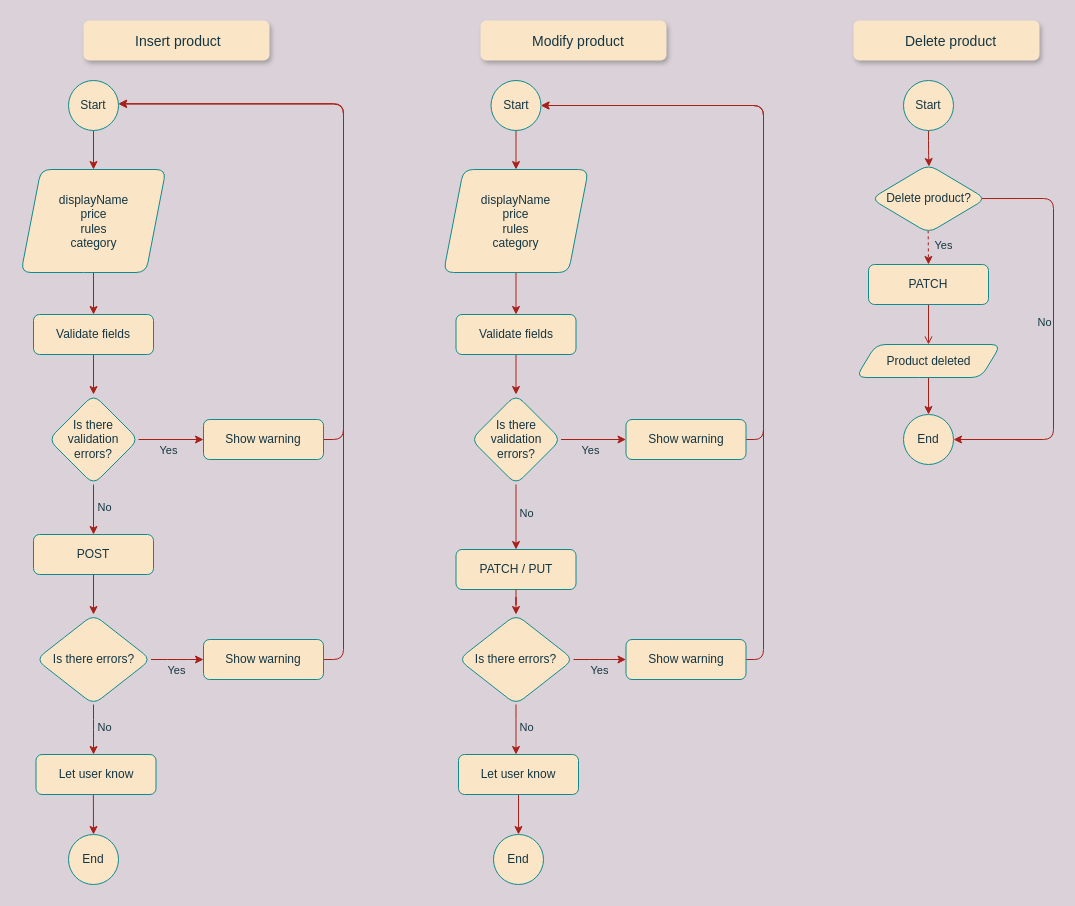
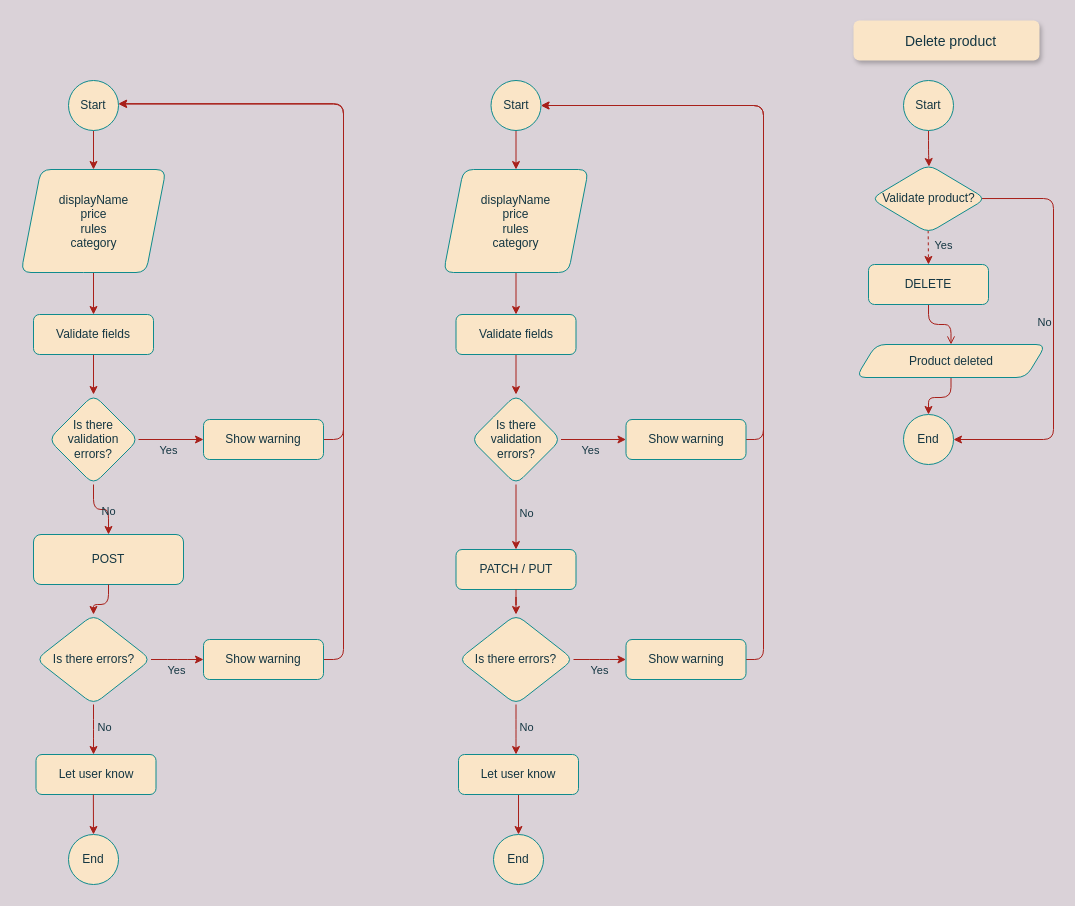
- <mxCell id="3" value="Insert product" style="fillColor=#FAE5C7;strokeColor=none;shadow=1;fontSize=14;align=left;spacingLeft=50;fontColor=#143642;rounded=1;sketch=0;" vertex="1" parent="1"><mxGeometry x="83" y="20" width="186" height="40" as="geometry" /></mxCell>
- <mxCell id="25" value="Modify product" style="fillColor=#FAE5C7;strokeColor=none;shadow=1;fontSize=14;align=left;spacingLeft=50;fontColor=#143642;rounded=1;sketch=0;" vertex="1" parent="1"><mxGeometry x="480" y="20" width="186" height="40" as="geometry" /></mxCell>
- <mxCell id="61" value="Delete product?" style="rhombus;whiteSpace=wrap;html=1;fillColor=#FAE5C7;strokeColor=#0F8B8D;fontColor=#143642;rounded=1;sketch=0;" vertex="1" parent="1"><mxGeometry x="870.5" y="164" width="115" height="68.5" as="geometry" /></mxCell>
+ <mxCell id="61" value="Validate product?" style="rhombus;whiteSpace=wrap;html=1;fillColor=#FAE5C7;strokeColor=#0F8B8D;fontColor=#143642;rounded=1;sketch=0;" vertex="1" parent="1"><mxGeometry x="870.5" y="164" width="115" height="68.5" as="geometry" /></mxCell>
- <mxCell id="65" value="PATCH" style="whiteSpace=wrap;html=1;fillColor=#FAE5C7;strokeColor=#0F8B8D;fontColor=#143642;rounded=1;sketch=0;" vertex="1" parent="1"><mxGeometry x="868" y="264" width="120" height="40" as="geometry" /></mxCell>
+ <mxCell id="65" value="DELETE" style="whiteSpace=wrap;html=1;fillColor=#FAE5C7;strokeColor=#0F8B8D;fontColor=#143642;rounded=1;sketch=0;" vertex="1" parent="1"><mxGeometry x="868" y="264" width="120" height="40" as="geometry" /></mxCell>
- <mxCell id="63" value="Product deleted" style="shape=parallelogram;perimeter=parallelogramPerimeter;whiteSpace=wrap;html=1;fixedSize=1;rounded=1;sketch=0;fontColor=#143642;strokeColor=#0F8B8D;fillColor=#FAE5C7;" vertex="1" parent="1"><mxGeometry x="855.5" y="344" width="145" height="33" as="geometry" /></mxCell>
+ <mxCell id="63" value="Product deleted" style="shape=parallelogram;perimeter=parallelogramPerimeter;whiteSpace=wrap;html=1;fixedSize=1;rounded=1;sketch=0;fontColor=#143642;strokeColor=#0F8B8D;fillColor=#FAE5C7;" vertex="1" parent="1"><mxGeometry x="855.5" y="344" width="190" height="33" as="geometry" /></mxCell>
- <mxCell id="15" value="POST " style="whiteSpace=wrap;html=1;fillColor=#FAE5C7;strokeColor=#0F8B8D;fontColor=#143642;rounded=1;sketch=0;" vertex="1" parent="1"><mxGeometry x="33" y="534" width="120" height="40" as="geometry" /></mxCell>
+ <mxCell id="15" value="POST " style="whiteSpace=wrap;html=1;fillColor=#FAE5C7;strokeColor=#0F8B8D;fontColor=#143642;rounded=1;sketch=0;" vertex="1" parent="1"><mxGeometry x="33" y="534" width="150" height="50" as="geometry" /></mxCell>
